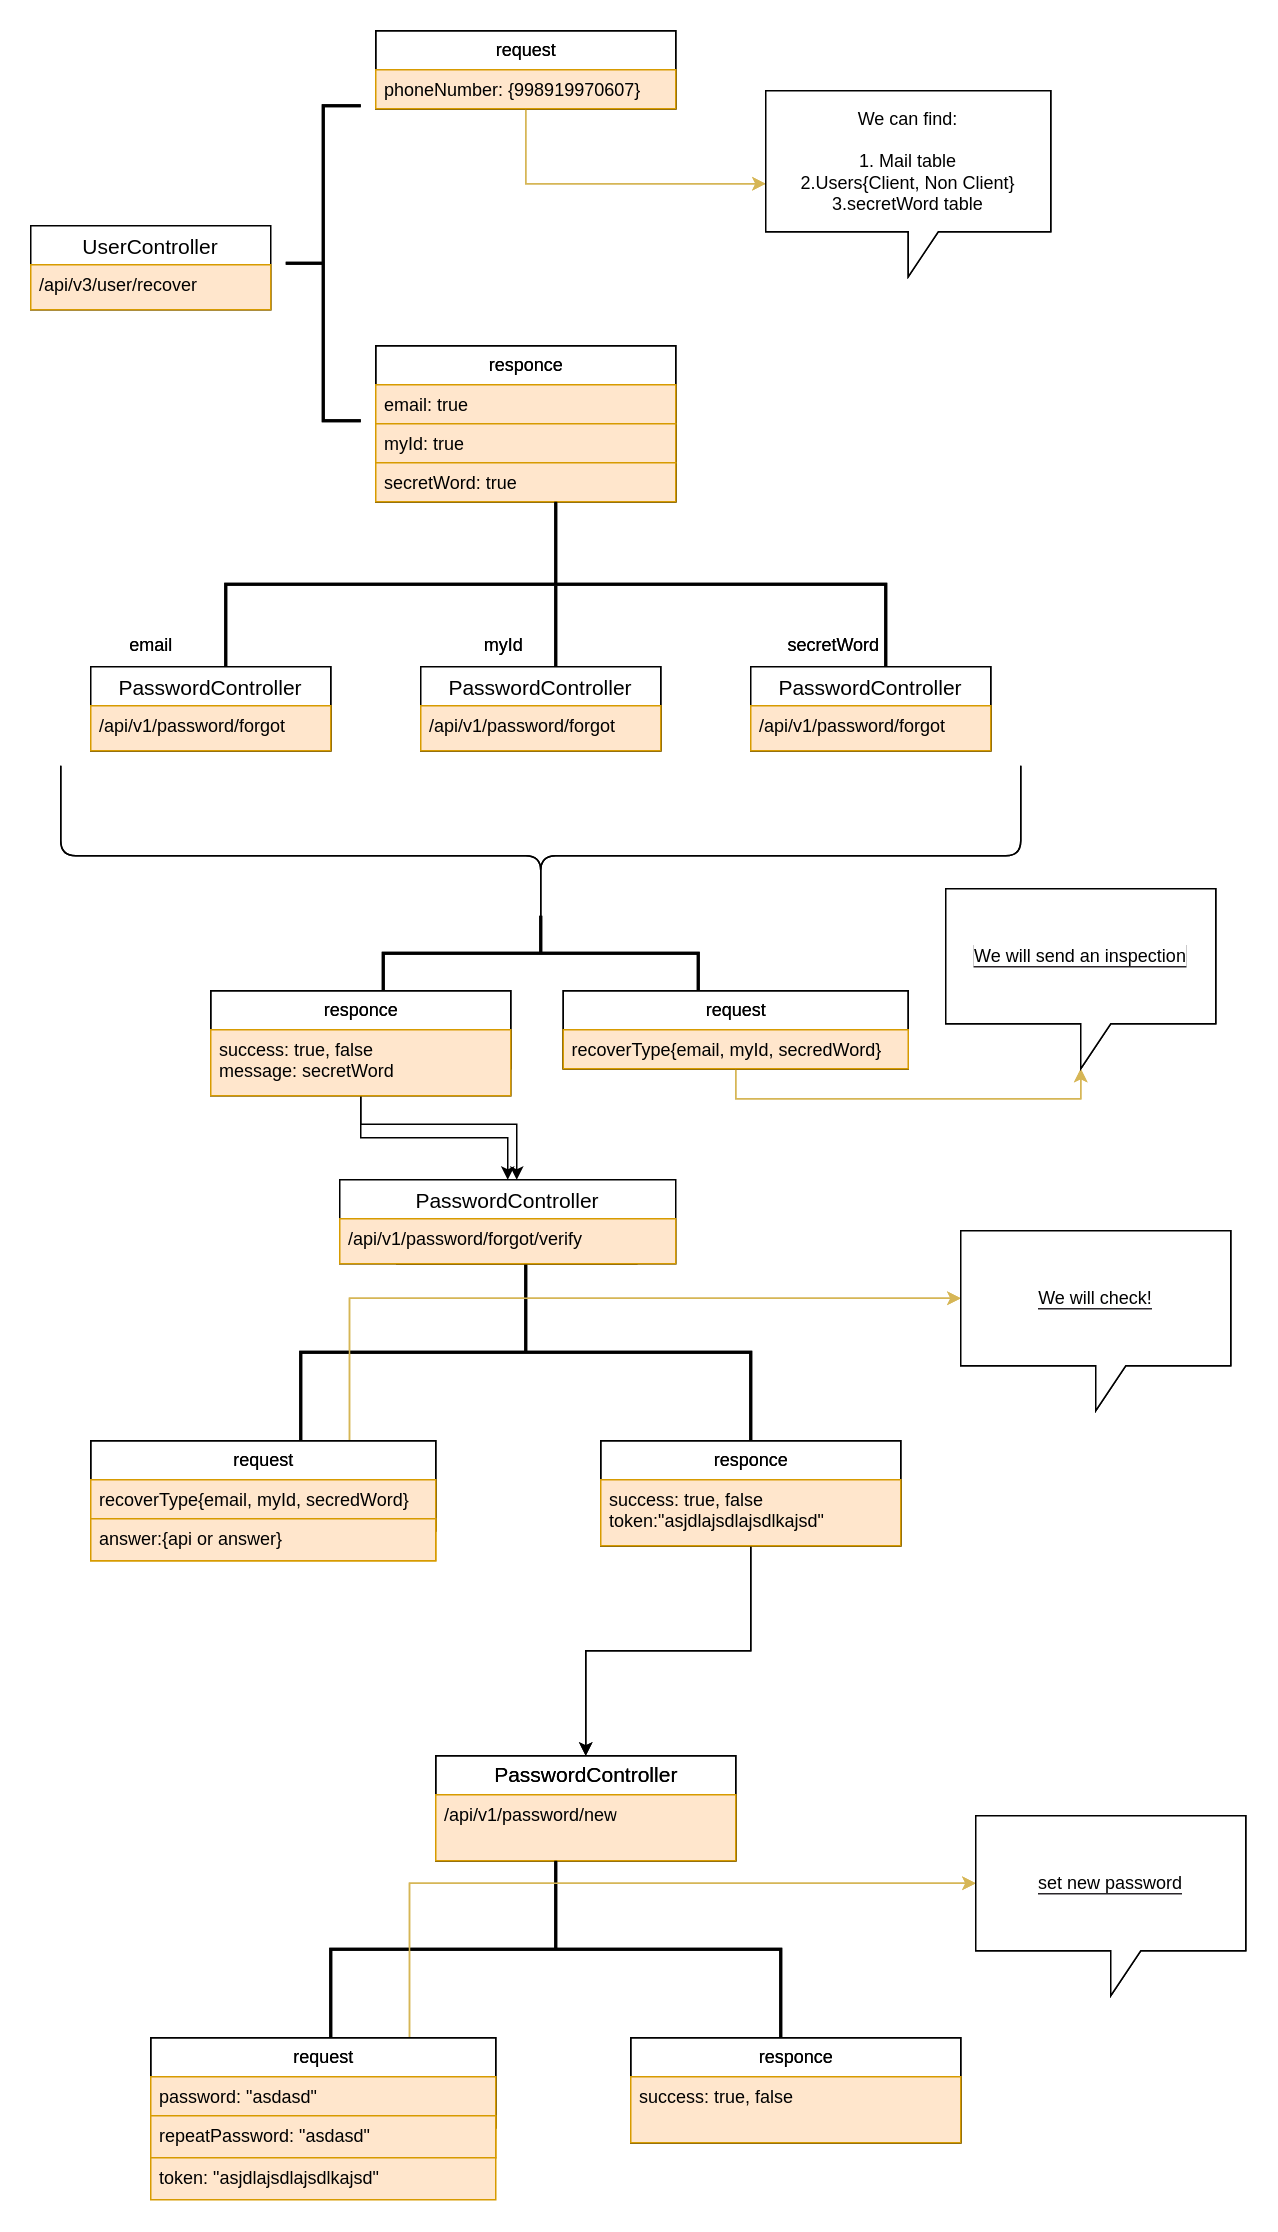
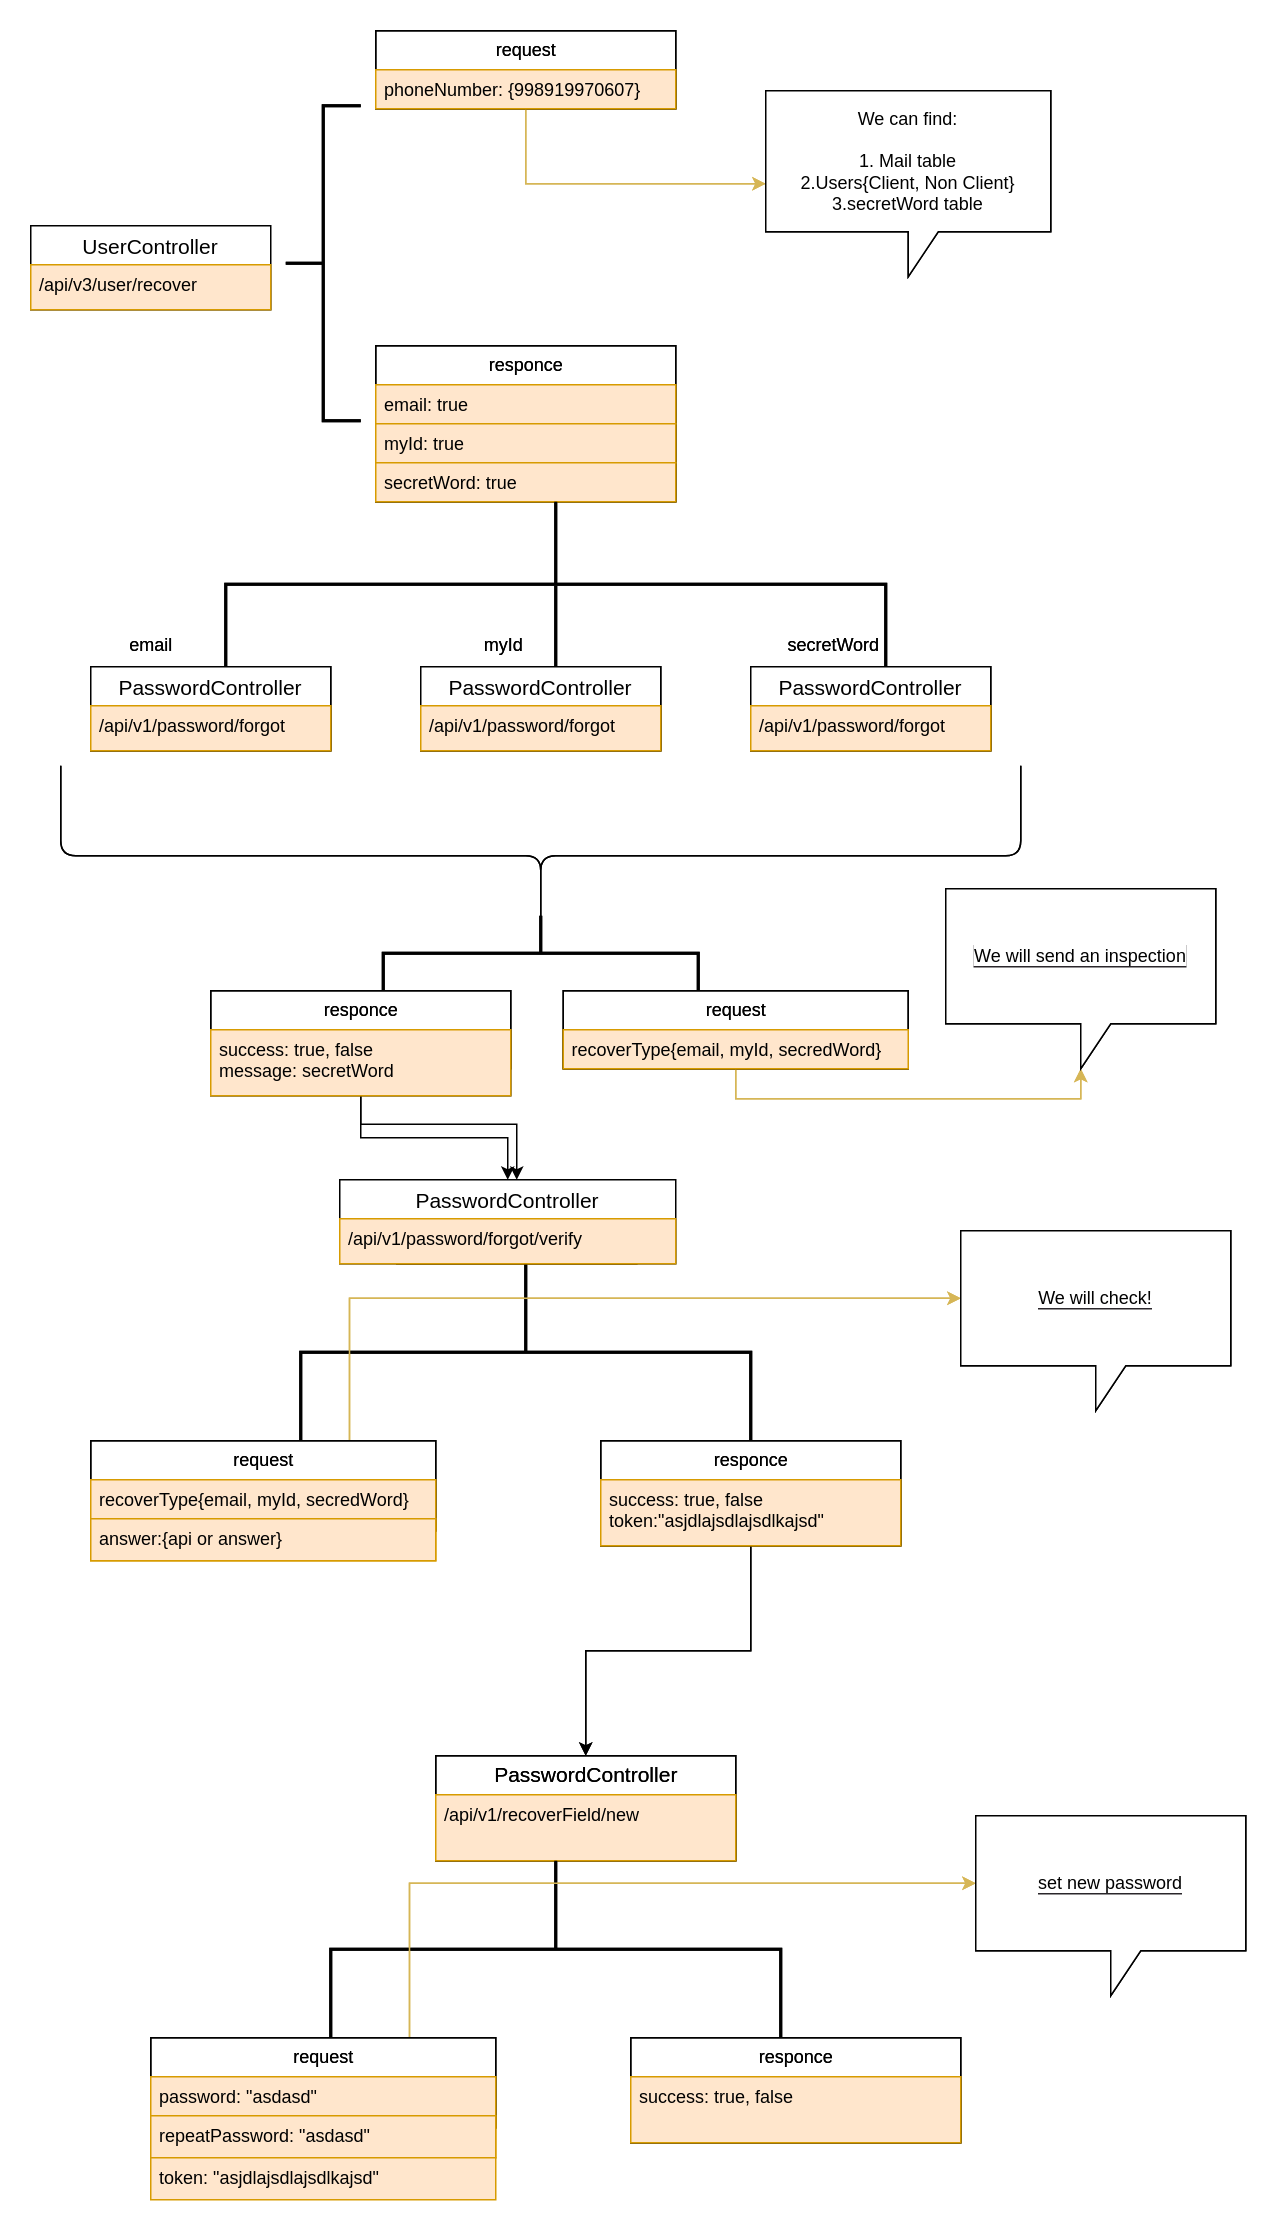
- <mxCell id="90" value="&lt;span style=&quot;&quot;&gt;/api/v1/password/new&lt;/span&gt;" style="text;strokeColor=#d79b00;fillColor=#ffe6cc;align=left;verticalAlign=top;spacingLeft=4;spacingRight=4;overflow=hidden;rotatable=0;points=[[0,0.5],[1,0.5]];portConstraint=eastwest;whiteSpace=wrap;html=1;" vertex="1" parent="89"><mxGeometry y="26" width="200" height="44" as="geometry" /></mxCell>
+ <mxCell id="90" value="&lt;span style=&quot;&quot;&gt;/api/v1/recoverField/new&lt;/span&gt;" style="text;strokeColor=#d79b00;fillColor=#ffe6cc;align=left;verticalAlign=top;spacingLeft=4;spacingRight=4;overflow=hidden;rotatable=0;points=[[0,0.5],[1,0.5]];portConstraint=eastwest;whiteSpace=wrap;html=1;" vertex="1" parent="89"><mxGeometry y="26" width="200" height="44" as="geometry" /></mxCell>
